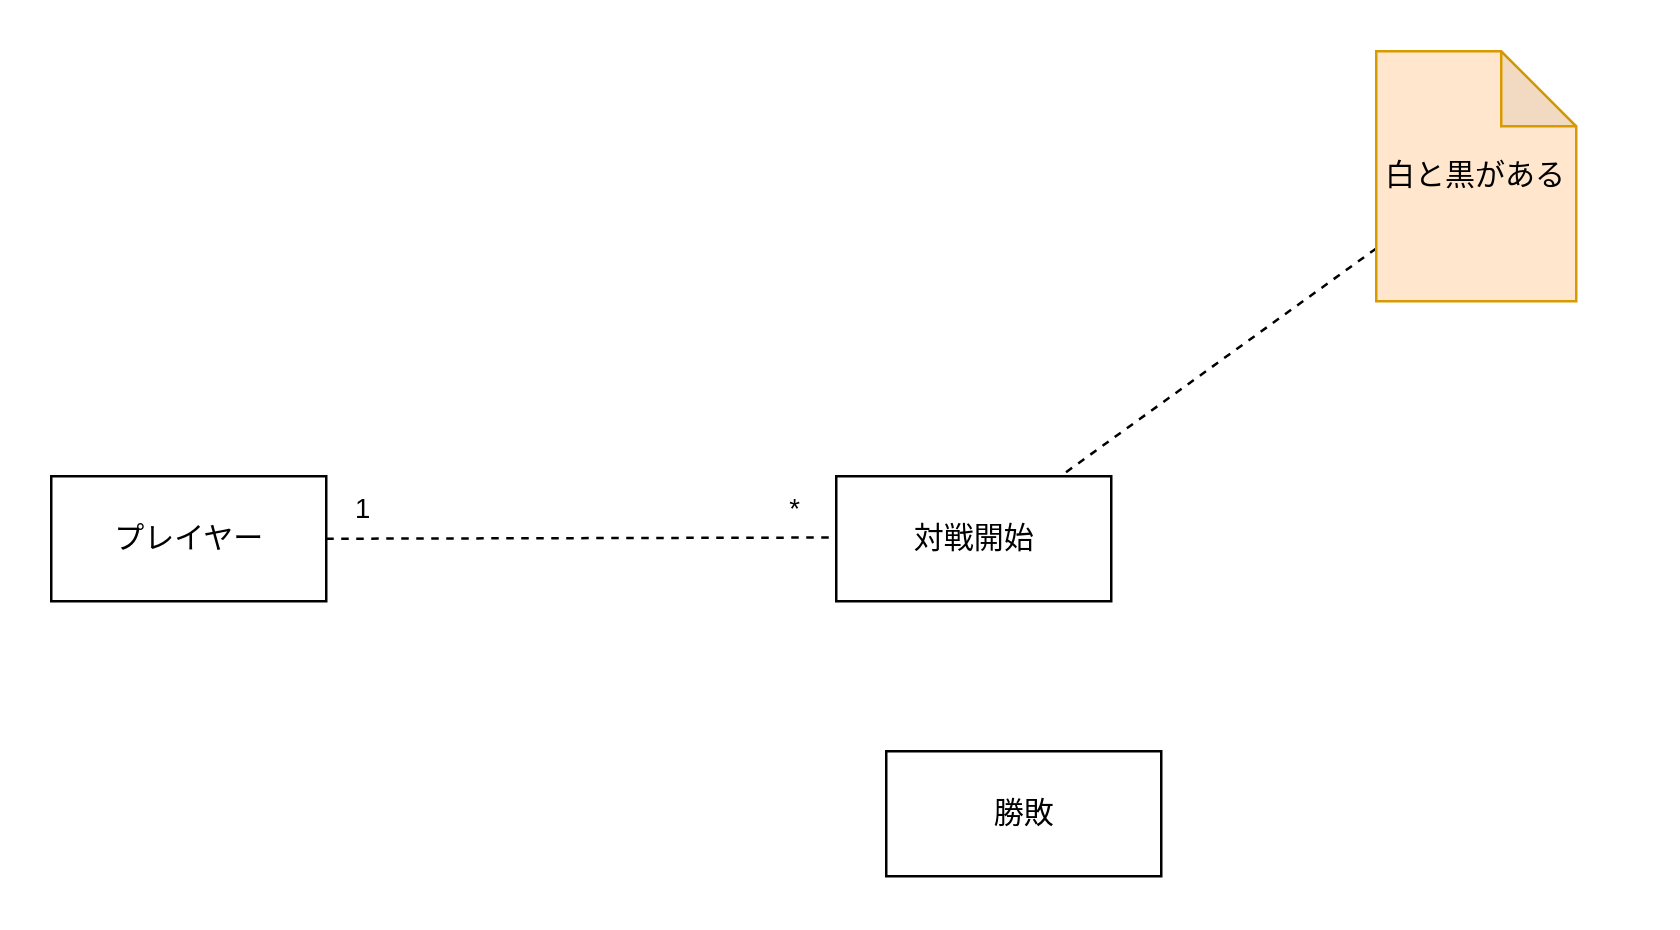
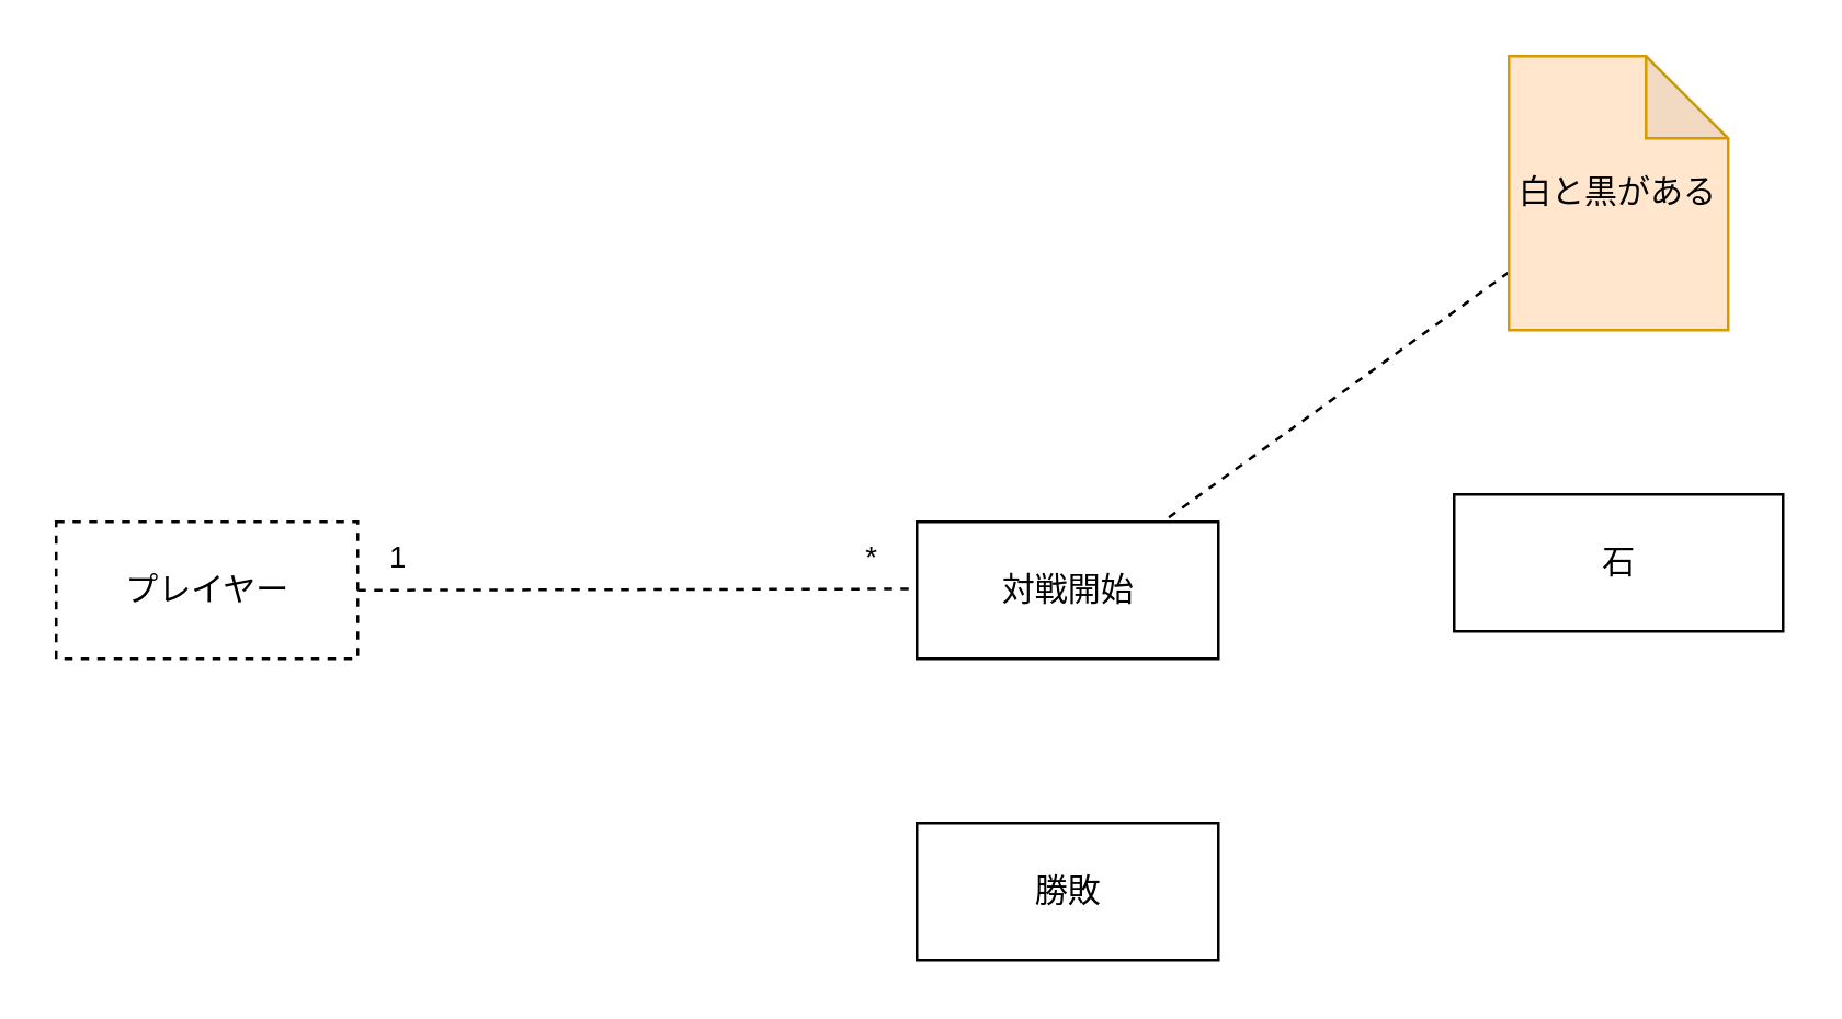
+ <mxCell id="3" value="石" style="html=1;" vertex="1" parent="1"><mxGeometry x="530" y="180" width="120" height="50" as="geometry" /></mxCell>
- <mxCell id="7" value="プレイヤー" style="html=1;" vertex="1" parent="1"><mxGeometry x="20" y="190" width="110" height="50" as="geometry" /></mxCell>
+ <mxCell id="7" value="プレイヤー" style="html=1;dashed=1;" vertex="1" parent="1"><mxGeometry x="20" y="190" width="110" height="50" as="geometry" /></mxCell>
- <mxCell id="4" value="勝敗" style="html=1;" vertex="1" parent="1"><mxGeometry x="354" y="300" width="110" height="50" as="geometry" /></mxCell>
+ <mxCell id="4" value="勝敗" style="html=1;" vertex="1" parent="1"><mxGeometry x="334" y="300" width="110" height="50" as="geometry" /></mxCell>
